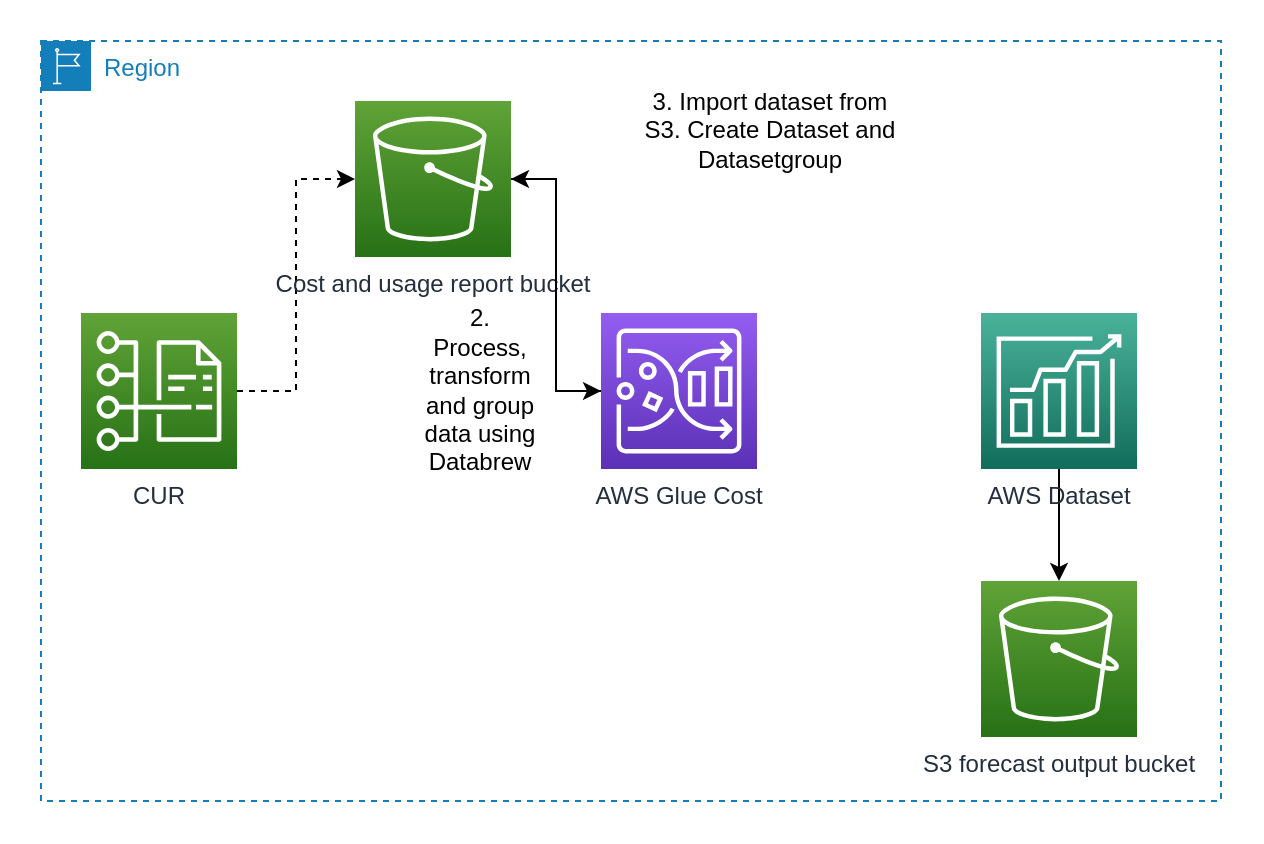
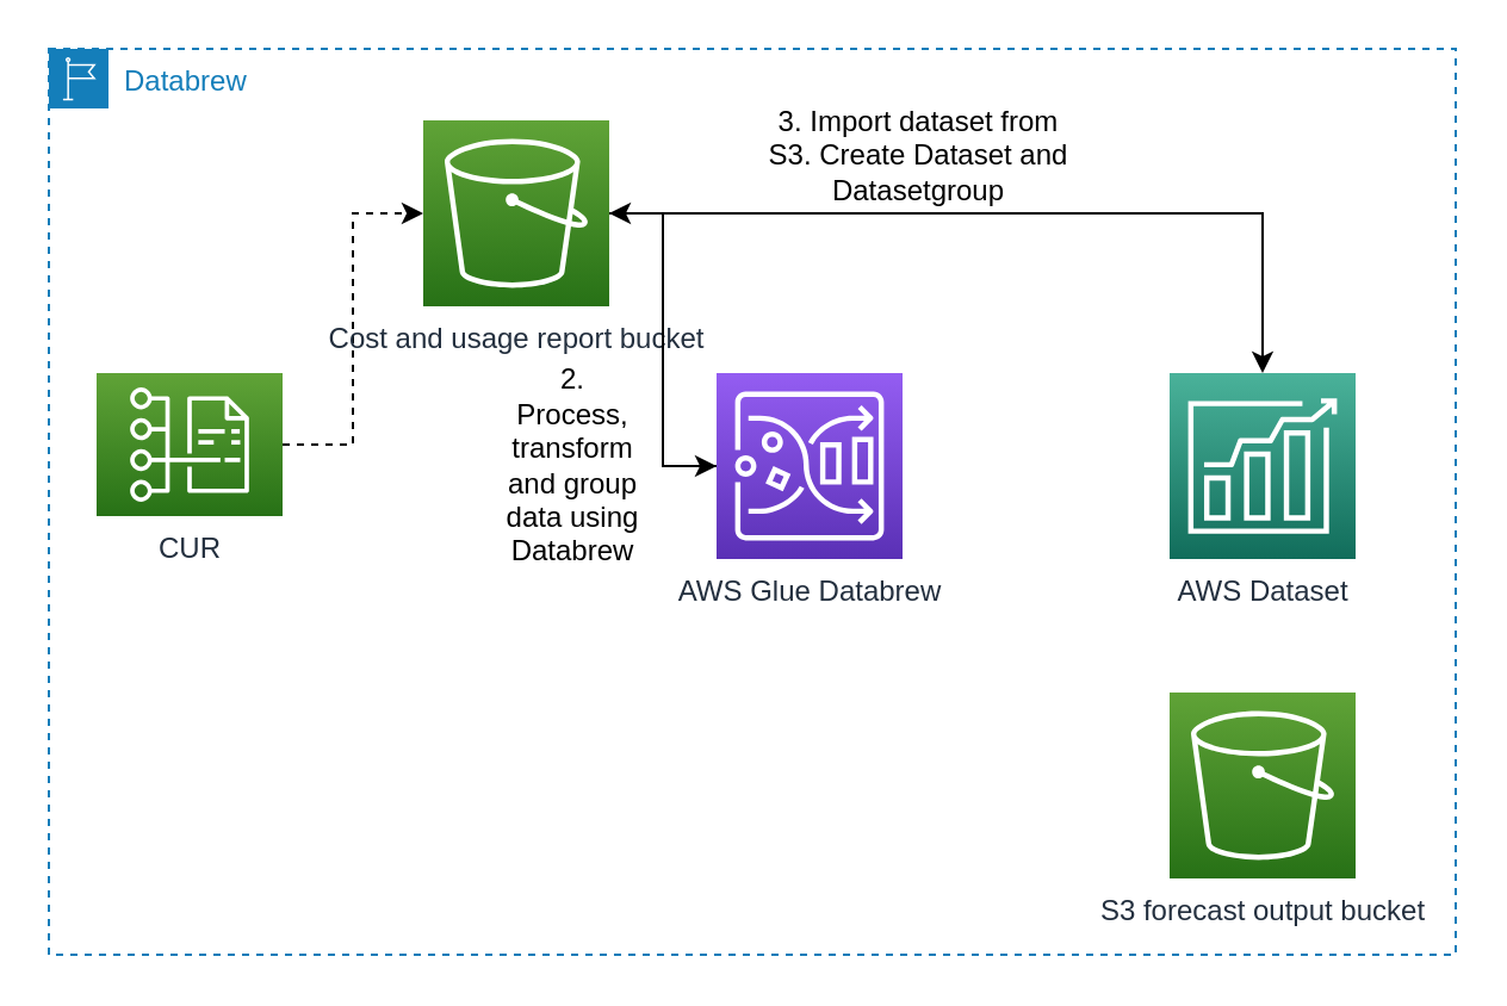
- <mxCell id="2" value="Region" style="points=[[0,0],[0.25,0],[0.5,0],[0.75,0],[1,0],[1,0.25],[1,0.5],[1,0.75],[1,1],[0.75,1],[0.5,1],[0.25,1],[0,1],[0,0.75],[0,0.5],[0,0.25]];outlineConnect=0;gradientColor=none;html=1;whiteSpace=wrap;fontSize=12;fontStyle=0;shape=mxgraph.aws4.group;grIcon=mxgraph.aws4.group_region;strokeColor=#147EBA;fillColor=none;verticalAlign=top;align=left;spacingLeft=30;fontColor=#147EBA;dashed=1;" vertex="1" parent="1"><mxGeometry x="20" y="20" width="590" height="380" as="geometry" /></mxCell>
+ <mxCell id="2" value="Databrew" style="points=[[0,0],[0.25,0],[0.5,0],[0.75,0],[1,0],[1,0.25],[1,0.5],[1,0.75],[1,1],[0.75,1],[0.5,1],[0.25,1],[0,1],[0,0.75],[0,0.5],[0,0.25]];outlineConnect=0;gradientColor=none;html=1;whiteSpace=wrap;fontSize=12;fontStyle=0;shape=mxgraph.aws4.group;grIcon=mxgraph.aws4.group_region;strokeColor=#147EBA;fillColor=none;verticalAlign=top;align=left;spacingLeft=30;fontColor=#147EBA;dashed=1;" vertex="1" parent="1"><mxGeometry x="20" y="20" width="590" height="380" as="geometry" /></mxCell>
+ <mxCell id="6" style="edgeStyle=orthogonalEdgeStyle;rounded=0;orthogonalLoop=1;jettySize=auto;html=1;entryX=0.5;entryY=0;entryDx=0;entryDy=0;entryPerimeter=0;" edge="1" parent="1" source="7" target="11"><mxGeometry relative="1" as="geometry" /></mxCell>
- <mxCell id="4" value="CUR" style="sketch=0;points=[[0,0,0],[0.25,0,0],[0.5,0,0],[0.75,0,0],[1,0,0],[0,1,0],[0.25,1,0],[0.5,1,0],[0.75,1,0],[1,1,0],[0,0.25,0],[0,0.5,0],[0,0.75,0],[1,0.25,0],[1,0.5,0],[1,0.75,0]];outlineConnect=0;fontColor=#232F3E;gradientColor=#60A337;gradientDirection=north;fillColor=#277116;strokeColor=#ffffff;dashed=0;verticalLabelPosition=bottom;verticalAlign=top;align=center;html=1;fontSize=12;fontStyle=0;aspect=fixed;shape=mxgraph.aws4.resourceIcon;resIcon=mxgraph.aws4.cost_and_usage_report;" vertex="1" parent="1"><mxGeometry x="40" y="156" width="78" height="78" as="geometry" /></mxCell>
+ <mxCell id="4" value="CUR" style="sketch=0;points=[[0,0,0],[0.25,0,0],[0.5,0,0],[0.75,0,0],[1,0,0],[0,1,0],[0.25,1,0],[0.5,1,0],[0.75,1,0],[1,1,0],[0,0.25,0],[0,0.5,0],[0,0.75,0],[1,0.25,0],[1,0.5,0],[1,0.75,0]];outlineConnect=0;fontColor=#232F3E;gradientColor=#60A337;gradientDirection=north;fillColor=#277116;strokeColor=#ffffff;dashed=0;verticalLabelPosition=bottom;verticalAlign=top;align=center;html=1;fontSize=12;fontStyle=0;aspect=fixed;shape=mxgraph.aws4.resourceIcon;resIcon=mxgraph.aws4.cost_and_usage_report;" vertex="1" parent="1"><mxGeometry x="40" y="156" width="78" height="60" as="geometry" /></mxCell>
- <mxCell id="9" value="AWS Glue Cost" style="sketch=0;points=[[0,0,0],[0.25,0,0],[0.5,0,0],[0.75,0,0],[1,0,0],[0,1,0],[0.25,1,0],[0.5,1,0],[0.75,1,0],[1,1,0],[0,0.25,0],[0,0.5,0],[0,0.75,0],[1,0.25,0],[1,0.5,0],[1,0.75,0]];outlineConnect=0;fontColor=#232F3E;gradientColor=#945DF2;gradientDirection=north;fillColor=#5A30B5;strokeColor=#ffffff;dashed=0;verticalLabelPosition=bottom;verticalAlign=top;align=center;html=1;fontSize=12;fontStyle=0;aspect=fixed;shape=mxgraph.aws4.resourceIcon;resIcon=mxgraph.aws4.glue_databrew;" vertex="1" parent="1"><mxGeometry x="300" y="156" width="78" height="78" as="geometry" /></mxCell>
+ <mxCell id="9" value="AWS Glue Databrew" style="sketch=0;points=[[0,0,0],[0.25,0,0],[0.5,0,0],[0.75,0,0],[1,0,0],[0,1,0],[0.25,1,0],[0.5,1,0],[0.75,1,0],[1,1,0],[0,0.25,0],[0,0.5,0],[0,0.75,0],[1,0.25,0],[1,0.5,0],[1,0.75,0]];outlineConnect=0;fontColor=#232F3E;gradientColor=#945DF2;gradientDirection=north;fillColor=#5A30B5;strokeColor=#ffffff;dashed=0;verticalLabelPosition=bottom;verticalAlign=top;align=center;html=1;fontSize=12;fontStyle=0;aspect=fixed;shape=mxgraph.aws4.resourceIcon;resIcon=mxgraph.aws4.glue_databrew;" vertex="1" parent="1"><mxGeometry x="300" y="156" width="78" height="78" as="geometry" /></mxCell>
- <mxCell id="10" value="" style="edgeStyle=orthogonalEdgeStyle;rounded=0;orthogonalLoop=1;jettySize=auto;html=1;" edge="1" parent="1" source="11" target="12"><mxGeometry relative="1" as="geometry" /></mxCell>
